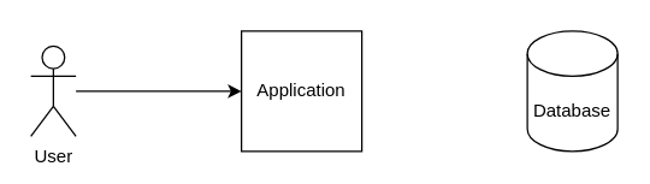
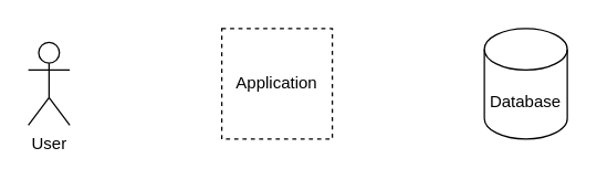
- <mxCell id="3" style="edgeStyle=orthogonalEdgeStyle;rounded=0;orthogonalLoop=1;jettySize=auto;html=1;" edge="1" parent="1" source="4" target="2"><mxGeometry relative="1" as="geometry" /></mxCell>
- <mxCell id="2" value="Application" style="whiteSpace=wrap;html=1;aspect=fixed;" vertex="1" parent="1"><mxGeometry x="160" y="20" width="80" height="80" as="geometry" /></mxCell>
+ <mxCell id="2" value="Application" style="whiteSpace=wrap;html=1;aspect=fixed;dashed=1;" vertex="1" parent="1"><mxGeometry x="160" y="20" width="80" height="80" as="geometry" /></mxCell>
